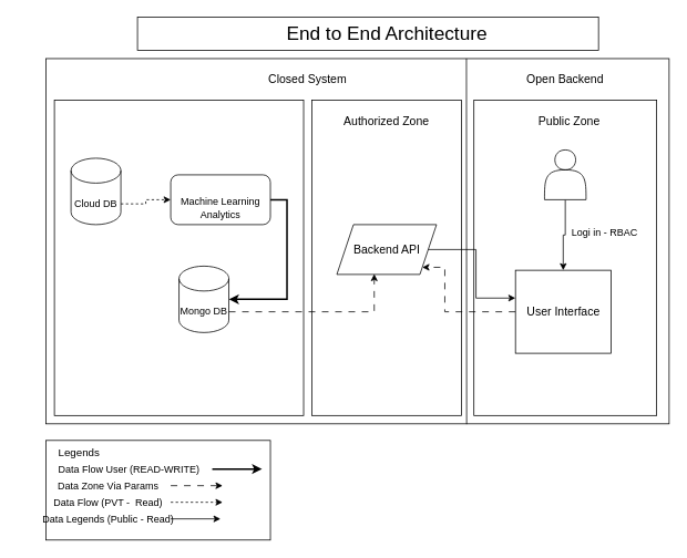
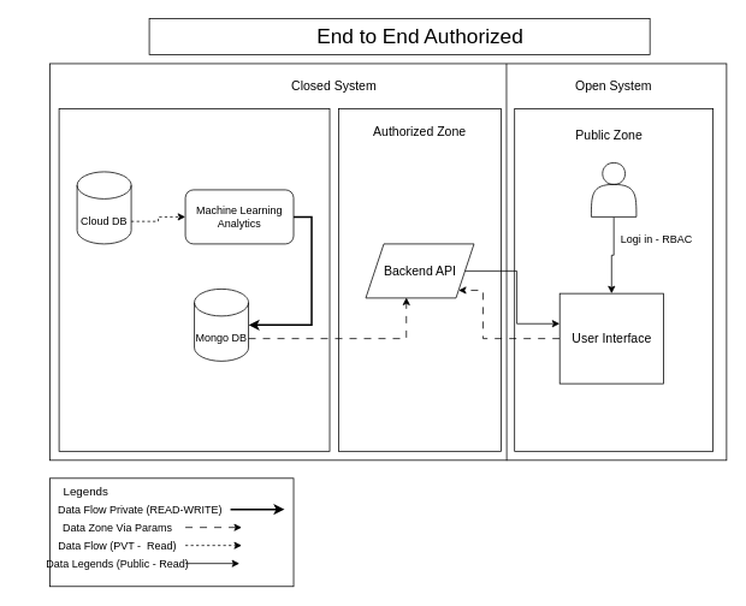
- <mxCell id="40" value="&lt;font style=&quot;font-size: 23px;&quot;&gt;End to End Architecture&lt;/font&gt;" style="text;html=1;align=center;verticalAlign=middle;whiteSpace=wrap;rounded=0;" vertex="1" parent="1"><mxGeometry x="338.75" y="25" width="252.5" height="30" as="geometry" /></mxCell>
+ <mxCell id="40" value="&lt;font style=&quot;font-size: 23px;&quot;&gt;End to End Authorized&lt;/font&gt;" style="text;html=1;align=center;verticalAlign=middle;whiteSpace=wrap;rounded=0;" vertex="1" parent="1"><mxGeometry x="338.75" y="25" width="252.5" height="30" as="geometry" /></mxCell>
- <mxCell id="27" value="&lt;font style=&quot;font-size: 14px;&quot;&gt;Open Backend&lt;/font&gt;" style="text;html=1;align=center;verticalAlign=middle;whiteSpace=wrap;rounded=0;" vertex="1" parent="1"><mxGeometry x="615" y="80" width="130" height="30" as="geometry" /></mxCell>
+ <mxCell id="27" value="&lt;font style=&quot;font-size: 14px;&quot;&gt;Open System&lt;/font&gt;" style="text;html=1;align=center;verticalAlign=middle;whiteSpace=wrap;rounded=0;" vertex="1" parent="1"><mxGeometry x="615" y="80" width="130" height="30" as="geometry" /></mxCell>
- <mxCell id="19" value="&lt;font style=&quot;font-size: 14px;&quot;&gt;Public Zone&lt;/font&gt;" style="text;html=1;align=center;verticalAlign=middle;whiteSpace=wrap;rounded=0;" vertex="1" parent="1"><mxGeometry x="620" y="130" width="130" height="30" as="geometry" /></mxCell>
+ <mxCell id="19" value="&lt;font style=&quot;font-size: 14px;&quot;&gt;Public Zone&lt;/font&gt;" style="text;html=1;align=center;verticalAlign=middle;whiteSpace=wrap;rounded=0;" vertex="1" parent="1"><mxGeometry x="610" y="135" width="130" height="30" as="geometry" /></mxCell>
- <mxCell id="10" value="Machine Learning Analytics" style="text;html=1;align=center;verticalAlign=middle;whiteSpace=wrap;rounded=0;" vertex="1" parent="1"><mxGeometry x="215" y="235" width="100" height="30" as="geometry" /></mxCell>
+ <mxCell id="10" value="Machine Learning Analytics" style="text;html=1;align=center;verticalAlign=middle;whiteSpace=wrap;rounded=0;" vertex="1" parent="1"><mxGeometry x="215" y="225" width="100" height="30" as="geometry" /></mxCell>
- <mxCell id="28" value="Logi in - RBAC" style="text;html=1;align=center;verticalAlign=middle;whiteSpace=wrap;rounded=0;" vertex="1" parent="1"><mxGeometry x="685" y="265" width="85" height="30" as="geometry" /></mxCell>
+ <mxCell id="28" value="Logi in - RBAC" style="text;html=1;align=center;verticalAlign=middle;whiteSpace=wrap;rounded=0;" vertex="1" parent="1"><mxGeometry x="685" y="250" width="85" height="30" as="geometry" /></mxCell>
- <mxCell id="31" value="&lt;font&gt;Data Flow User (READ-WRITE)&lt;/font&gt;" style="text;html=1;align=center;verticalAlign=middle;whiteSpace=wrap;rounded=0;" vertex="1" parent="1"><mxGeometry x="45" y="550" width="220" height="30" as="geometry" /></mxCell>
+ <mxCell id="31" value="&lt;font&gt;Data Flow Private (READ-WRITE)&lt;/font&gt;" style="text;html=1;align=center;verticalAlign=middle;whiteSpace=wrap;rounded=0;" vertex="1" parent="1"><mxGeometry x="45" y="550" width="220" height="30" as="geometry" /></mxCell>
